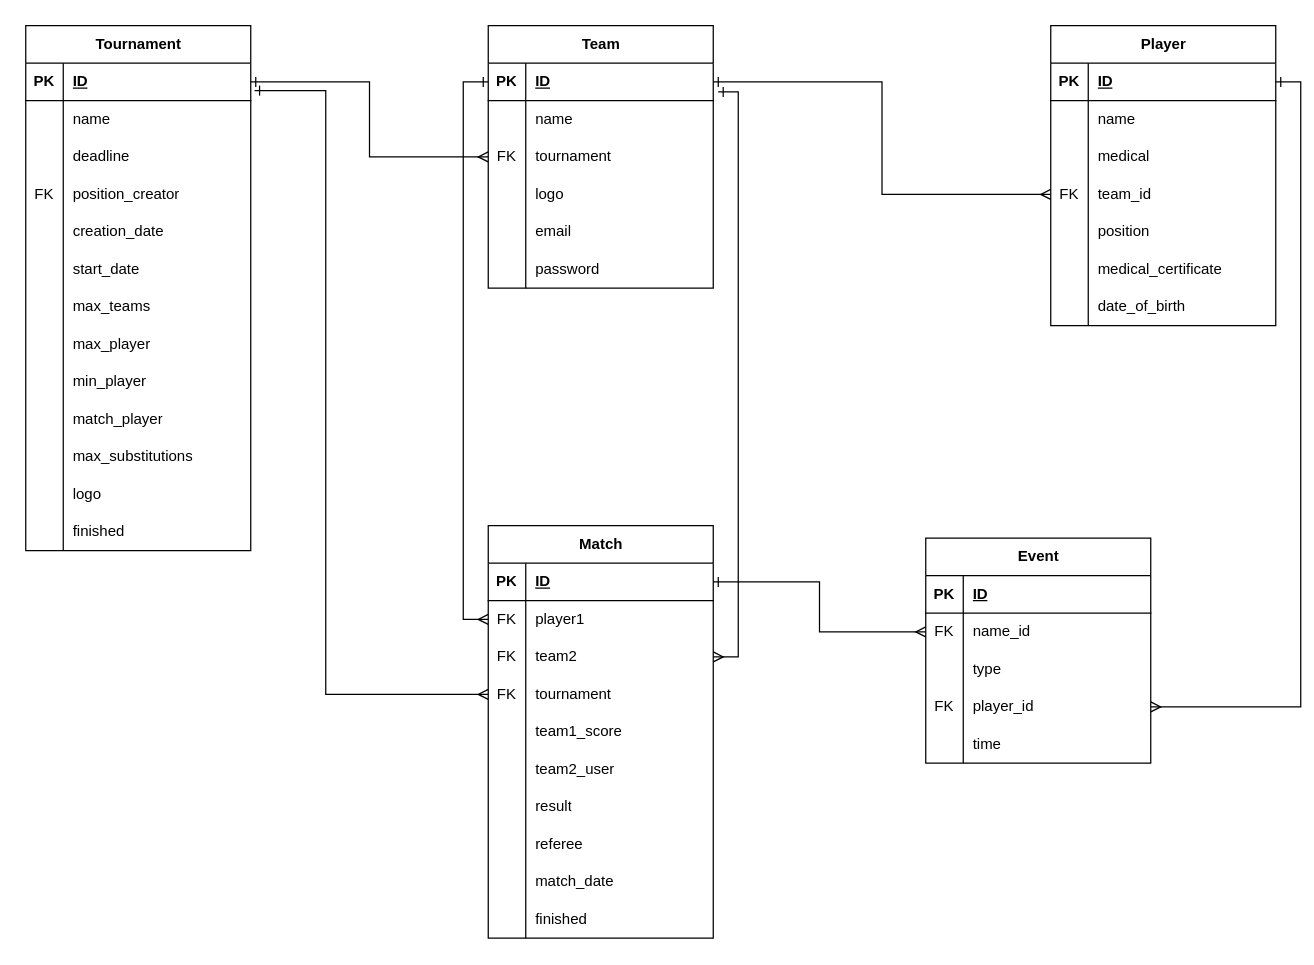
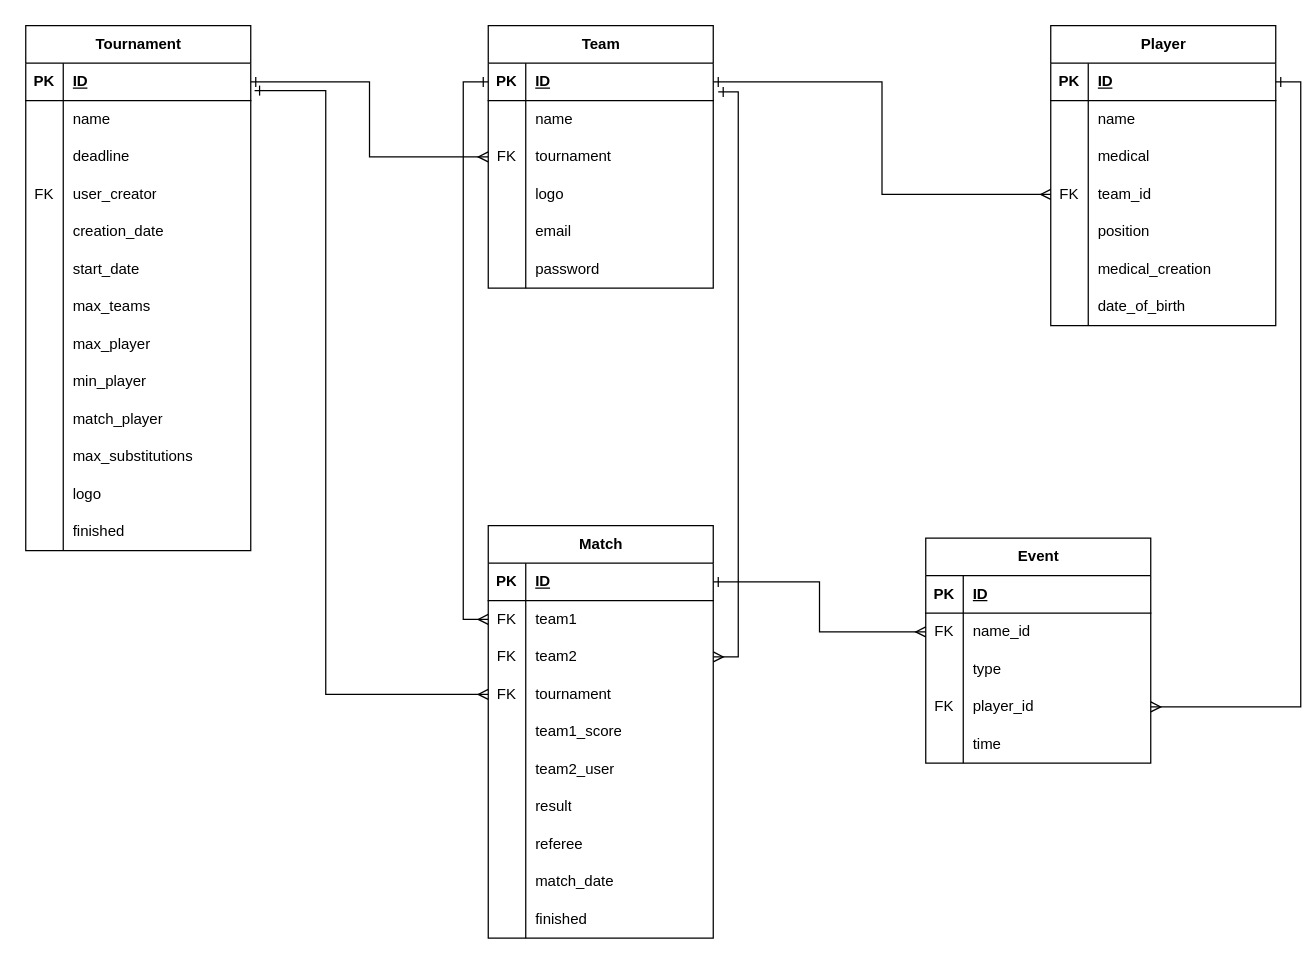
- <mxCell id="14" value="position_creator" style="shape=partialRectangle;connectable=0;fillColor=none;top=0;left=0;bottom=0;right=0;align=left;spacingLeft=6;overflow=hidden;whiteSpace=wrap;html=1;" parent="12" vertex="1"><mxGeometry x="30" width="150" height="30" as="geometry"><mxRectangle width="150" height="30" as="alternateBounds" /></mxGeometry></mxCell>
+ <mxCell id="14" value="user_creator" style="shape=partialRectangle;connectable=0;fillColor=none;top=0;left=0;bottom=0;right=0;align=left;spacingLeft=6;overflow=hidden;whiteSpace=wrap;html=1;" parent="12" vertex="1"><mxGeometry x="30" width="150" height="30" as="geometry"><mxRectangle width="150" height="30" as="alternateBounds" /></mxGeometry></mxCell>
- <mxCell id="60" value="medical_certificate" style="shape=partialRectangle;connectable=0;fillColor=none;top=0;left=0;bottom=0;right=0;align=left;spacingLeft=6;overflow=hidden;whiteSpace=wrap;html=1;" parent="58" vertex="1"><mxGeometry x="30" width="150" height="30" as="geometry"><mxRectangle width="150" height="30" as="alternateBounds" /></mxGeometry></mxCell>
+ <mxCell id="60" value="medical_creation" style="shape=partialRectangle;connectable=0;fillColor=none;top=0;left=0;bottom=0;right=0;align=left;spacingLeft=6;overflow=hidden;whiteSpace=wrap;html=1;" parent="58" vertex="1"><mxGeometry x="30" width="150" height="30" as="geometry"><mxRectangle width="150" height="30" as="alternateBounds" /></mxGeometry></mxCell>
- <mxCell id="70" value="player1" style="shape=partialRectangle;connectable=0;fillColor=none;top=0;left=0;bottom=0;right=0;align=left;spacingLeft=6;overflow=hidden;whiteSpace=wrap;html=1;" parent="68" vertex="1"><mxGeometry x="30" width="150" height="30" as="geometry"><mxRectangle width="150" height="30" as="alternateBounds" /></mxGeometry></mxCell>
+ <mxCell id="70" value="team1" style="shape=partialRectangle;connectable=0;fillColor=none;top=0;left=0;bottom=0;right=0;align=left;spacingLeft=6;overflow=hidden;whiteSpace=wrap;html=1;" parent="68" vertex="1"><mxGeometry x="30" width="150" height="30" as="geometry"><mxRectangle width="150" height="30" as="alternateBounds" /></mxGeometry></mxCell>
